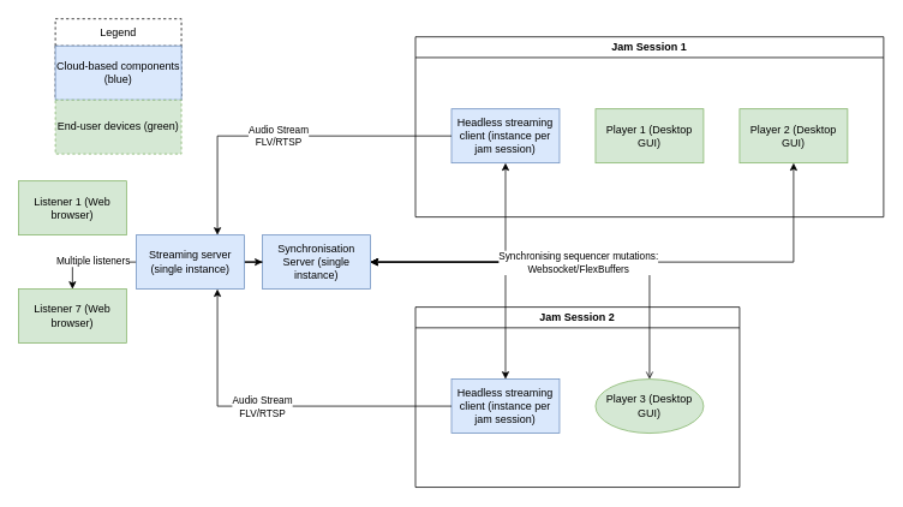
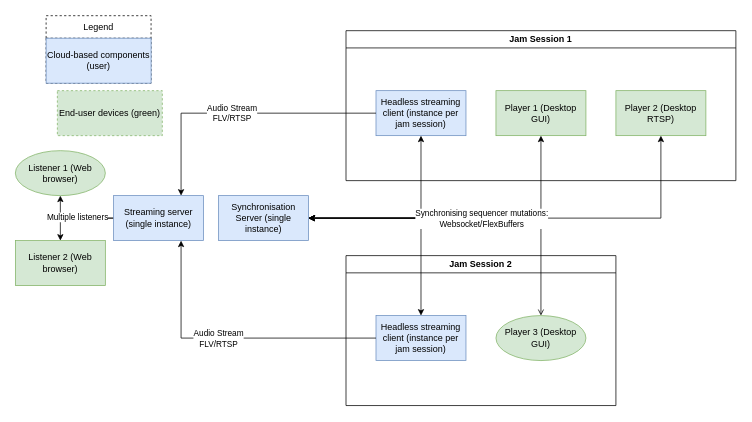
- <mxCell id="27" value="Cloud-based components (blue)" style="rounded=0;whiteSpace=wrap;html=1;fillColor=#dae8fc;strokeColor=#6c8ebf;" vertex="1" parent="26"><mxGeometry y="30" width="140" height="60" as="geometry" /></mxCell>
+ <mxCell id="27" value="Cloud-based components (user)" style="rounded=0;whiteSpace=wrap;html=1;fillColor=#dae8fc;strokeColor=#6c8ebf;" vertex="1" parent="26"><mxGeometry y="30" width="140" height="60" as="geometry" /></mxCell>
- <mxCell id="28" value="End-user devices (green)" style="rounded=0;whiteSpace=wrap;html=1;fillColor=#d5e8d4;strokeColor=#82b366;dashed=1;" vertex="1" parent="1"><mxGeometry x="61" y="110" width="140" height="60" as="geometry" /></mxCell>
+ <mxCell id="28" value="End-user devices (green)" style="rounded=0;whiteSpace=wrap;html=1;fillColor=#d5e8d4;strokeColor=#82b366;dashed=1;" vertex="1" parent="1"><mxGeometry x="76" y="120" width="140" height="60" as="geometry" /></mxCell>
- <mxCell id="5" value="Player 2 (Desktop GUI)" style="rounded=0;whiteSpace=wrap;html=1;fillColor=#d5e8d4;strokeColor=#82b366;" vertex="1" parent="2"><mxGeometry x="360" y="80" width="120" height="60" as="geometry" /></mxCell>
+ <mxCell id="5" value="Player 2 (Desktop RTSP)" style="rounded=0;whiteSpace=wrap;html=1;fillColor=#d5e8d4;strokeColor=#82b366;" vertex="1" parent="2"><mxGeometry x="360" y="80" width="120" height="60" as="geometry" /></mxCell>
+ <mxCell id="15" value="" style="endArrow=classic;startArrow=classic;html=1;rounded=0;exitX=1;exitY=0.5;exitDx=0;exitDy=0;entryX=0.5;entryY=1;entryDx=0;entryDy=0;" edge="1" parent="1" source="9" target="4"><mxGeometry width="50" height="50" relative="1" as="geometry"><mxPoint x="441" y="300" as="sourcePoint" /><mxPoint x="571" y="190" as="targetPoint" /><Array as="points"><mxPoint x="721" y="290" /></Array></mxGeometry></mxCell>
- <mxCell id="24" value="Listener 1 (Web browser)" style="rounded=0;whiteSpace=wrap;html=1;fillColor=#d5e8d4;strokeColor=#82b366;" vertex="1" parent="1"><mxGeometry x="20" y="200" width="120" height="60" as="geometry" /></mxCell>
+ <mxCell id="24" value="Listener 1 (Web browser)" style="ellipse;whiteSpace=wrap;html=1;fillColor=#d5e8d4;strokeColor=#82b366;" vertex="1" parent="1"><mxGeometry x="20" y="200" width="120" height="60" as="geometry" /></mxCell>
- <mxCell id="10" style="edgeStyle=orthogonalEdgeStyle;rounded=0;orthogonalLoop=1;jettySize=auto;html=1;" edge="1" parent="1" source="13" target="9"><mxGeometry relative="1" as="geometry" /></mxCell>
+ <mxCell id="10" style="edgeStyle=orthogonalEdgeStyle;rounded=0;orthogonalLoop=1;jettySize=auto;html=1;entryX=0.5;entryY=1;entryDx=0;entryDy=0;" edge="1" parent="1" source="13" target="24"><mxGeometry relative="1" as="geometry" /></mxCell>
- <mxCell id="25" value="Listener 7 (Web browser)" style="rounded=0;whiteSpace=wrap;html=1;fillColor=#d5e8d4;strokeColor=#82b366;" vertex="1" parent="1"><mxGeometry x="20" y="320" width="120" height="60" as="geometry" /></mxCell>
+ <mxCell id="25" value="Listener 2 (Web browser)" style="rounded=0;whiteSpace=wrap;html=1;fillColor=#d5e8d4;strokeColor=#82b366;" vertex="1" parent="1"><mxGeometry x="20" y="320" width="120" height="60" as="geometry" /></mxCell>
